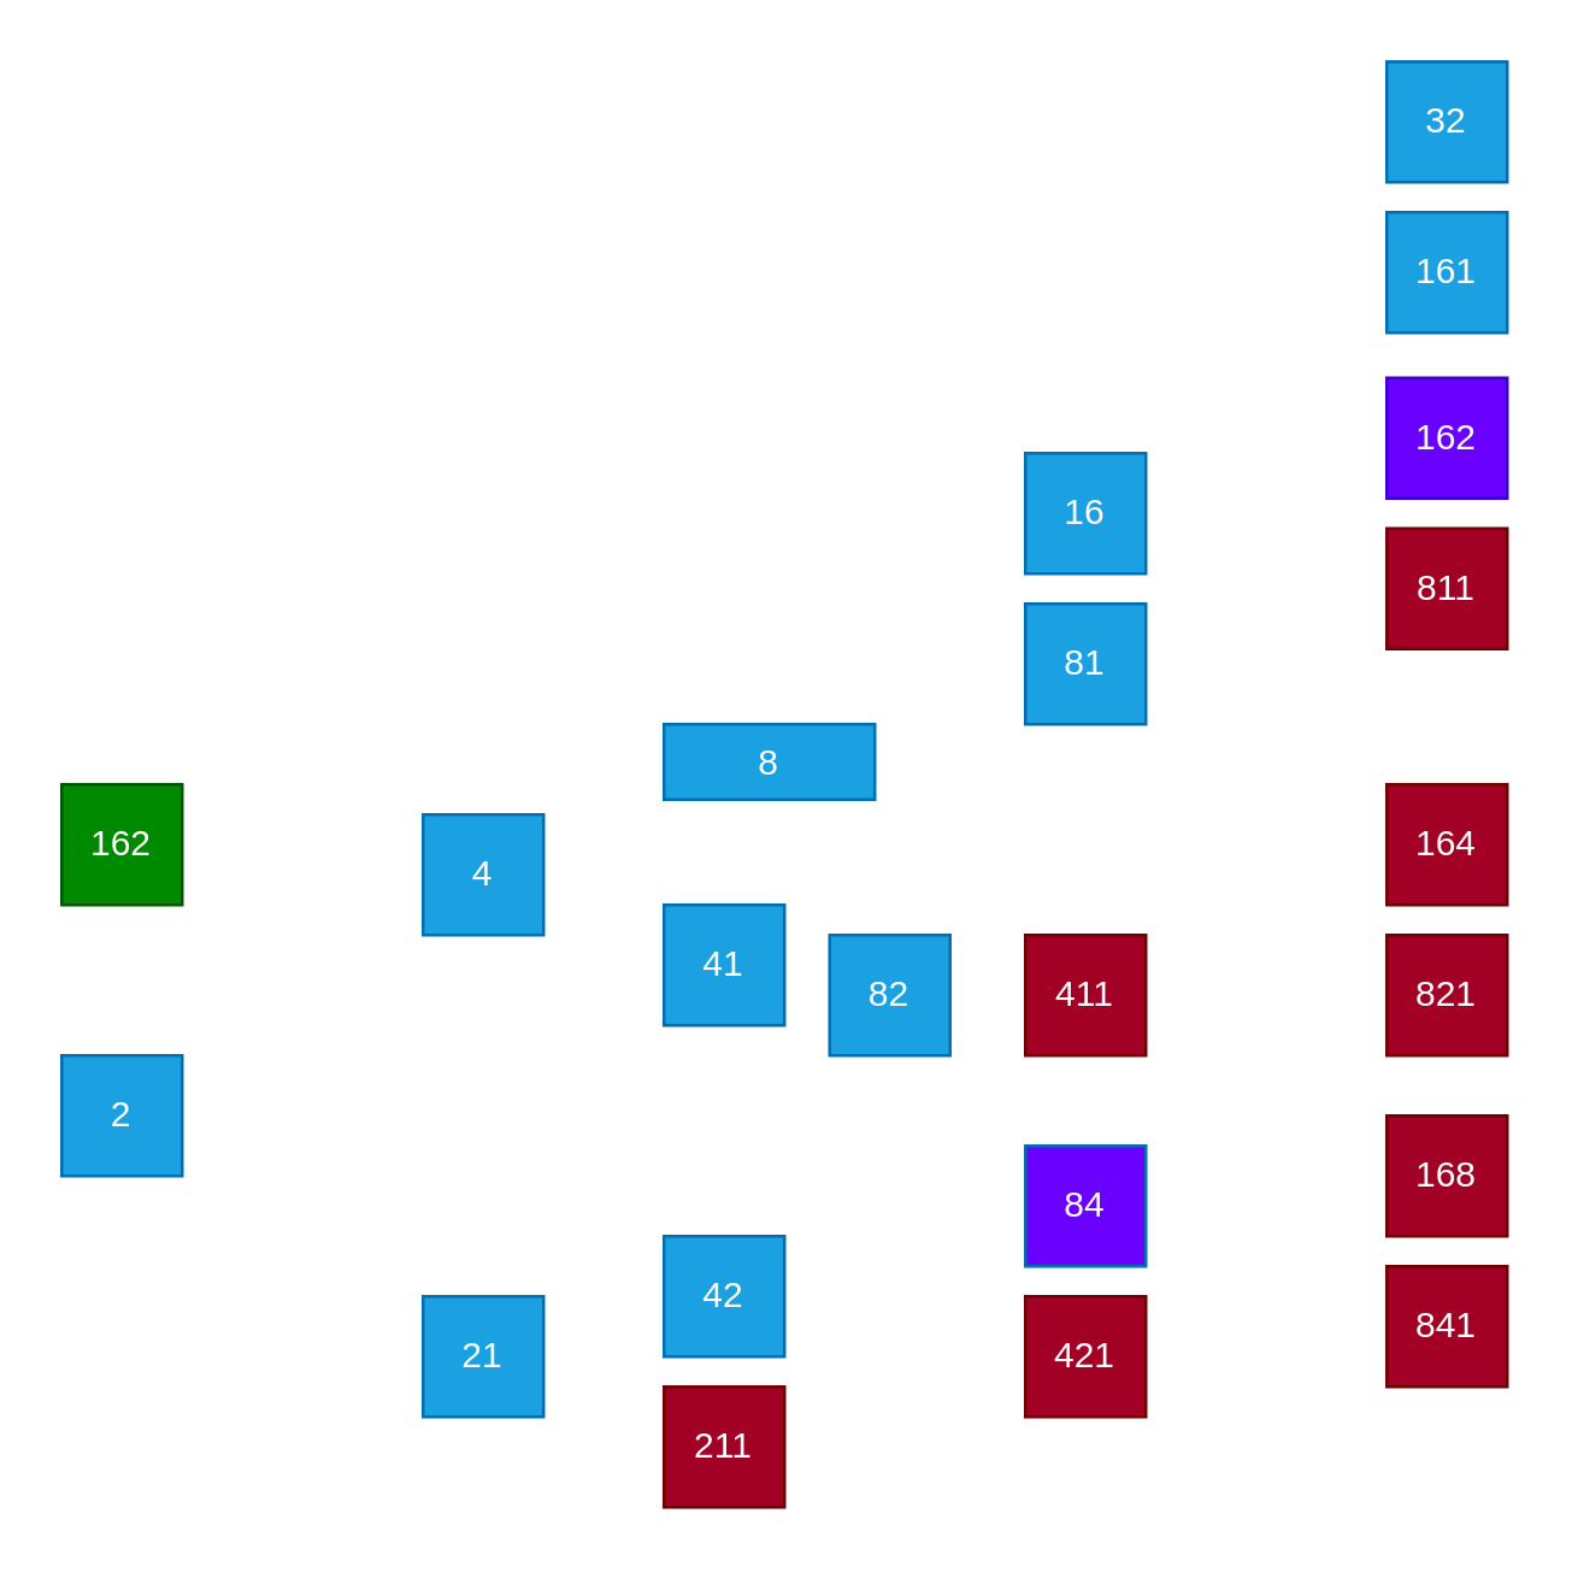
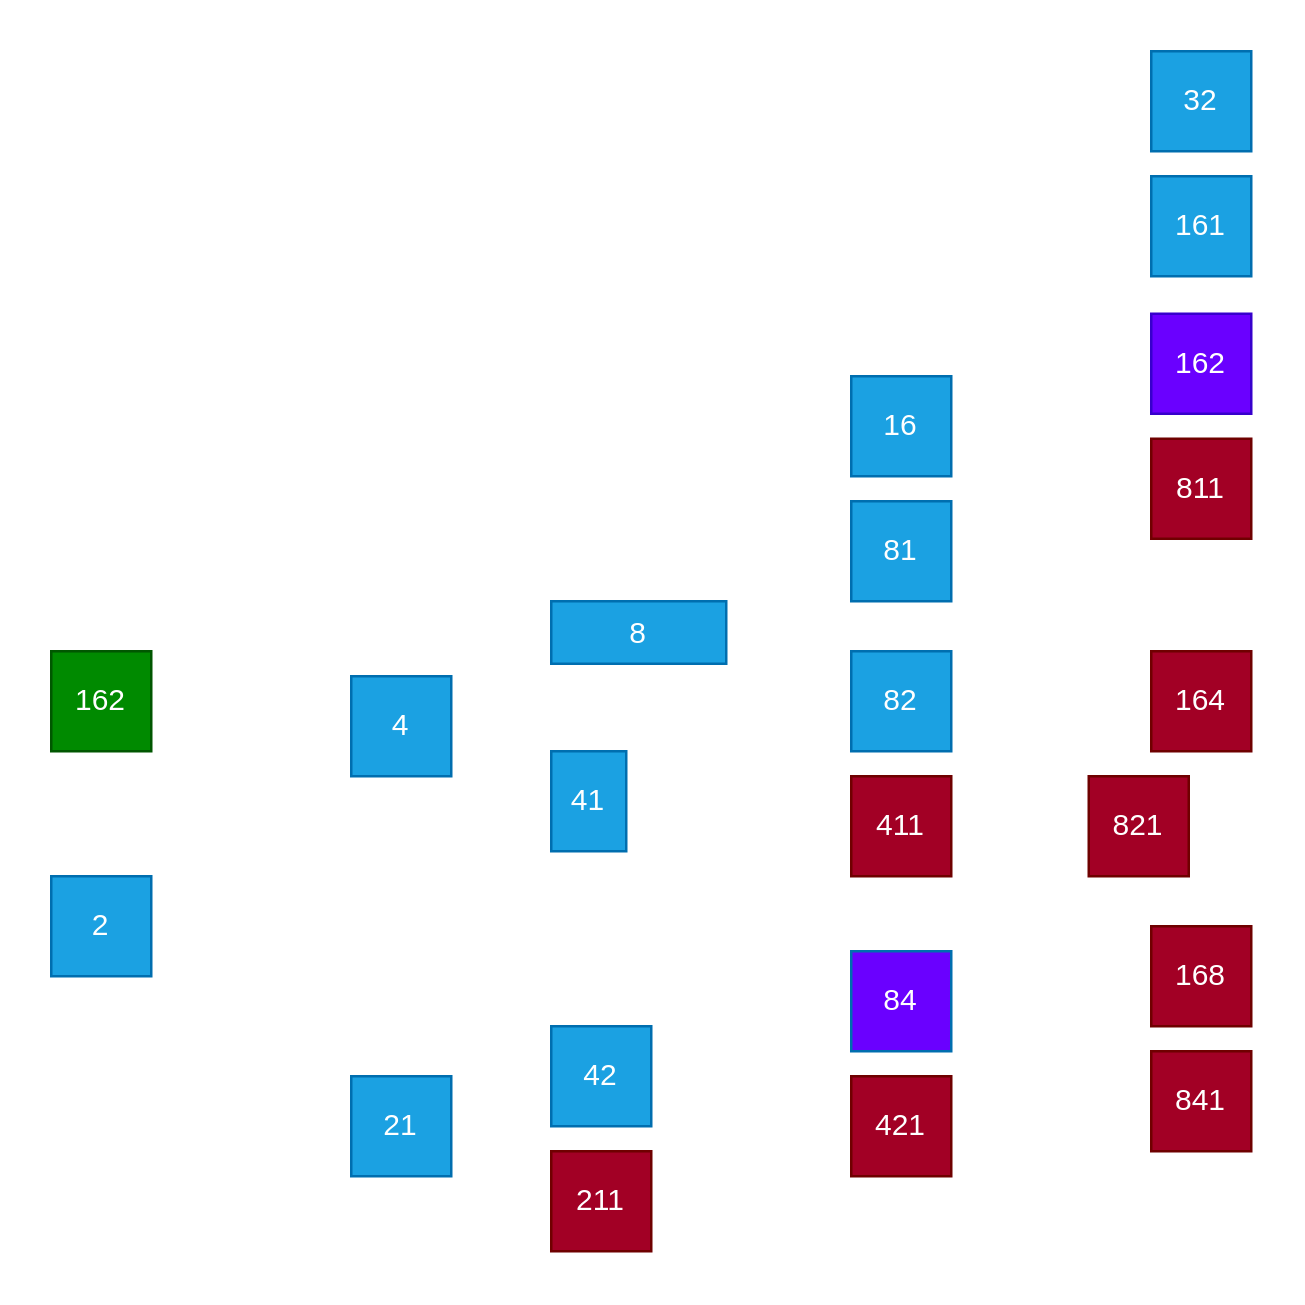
- <mxCell id="6" value="41" style="rounded=0;whiteSpace=wrap;html=1;fillColor=#1ba1e2;strokeColor=#006EAF;fontColor=#ffffff;" vertex="1" parent="1"><mxGeometry x="220" y="300" width="40" height="40" as="geometry" /></mxCell>
+ <mxCell id="6" value="41" style="rounded=0;whiteSpace=wrap;html=1;fillColor=#1ba1e2;strokeColor=#006EAF;fontColor=#ffffff;" vertex="1" parent="1"><mxGeometry x="220" y="300" width="30" height="40" as="geometry" /></mxCell>
- <mxCell id="11" value="82" style="rounded=0;whiteSpace=wrap;html=1;fillColor=#1ba1e2;strokeColor=#006EAF;fontColor=#ffffff;" vertex="1" parent="1"><mxGeometry x="275" y="310" width="40" height="40" as="geometry" /></mxCell>
+ <mxCell id="11" value="82" style="rounded=0;whiteSpace=wrap;html=1;fillColor=#1ba1e2;strokeColor=#006EAF;fontColor=#ffffff;" vertex="1" parent="1"><mxGeometry x="340" y="260" width="40" height="40" as="geometry" /></mxCell>
- <mxCell id="20" value="821" style="rounded=0;whiteSpace=wrap;html=1;fillColor=#a20025;strokeColor=#6F0000;fontColor=#ffffff;" vertex="1" parent="1"><mxGeometry x="460" y="310" width="40" height="40" as="geometry" /></mxCell>
+ <mxCell id="20" value="821" style="rounded=0;whiteSpace=wrap;html=1;fillColor=#a20025;strokeColor=#6F0000;fontColor=#ffffff;" vertex="1" parent="1"><mxGeometry x="435" y="310" width="40" height="40" as="geometry" /></mxCell>
